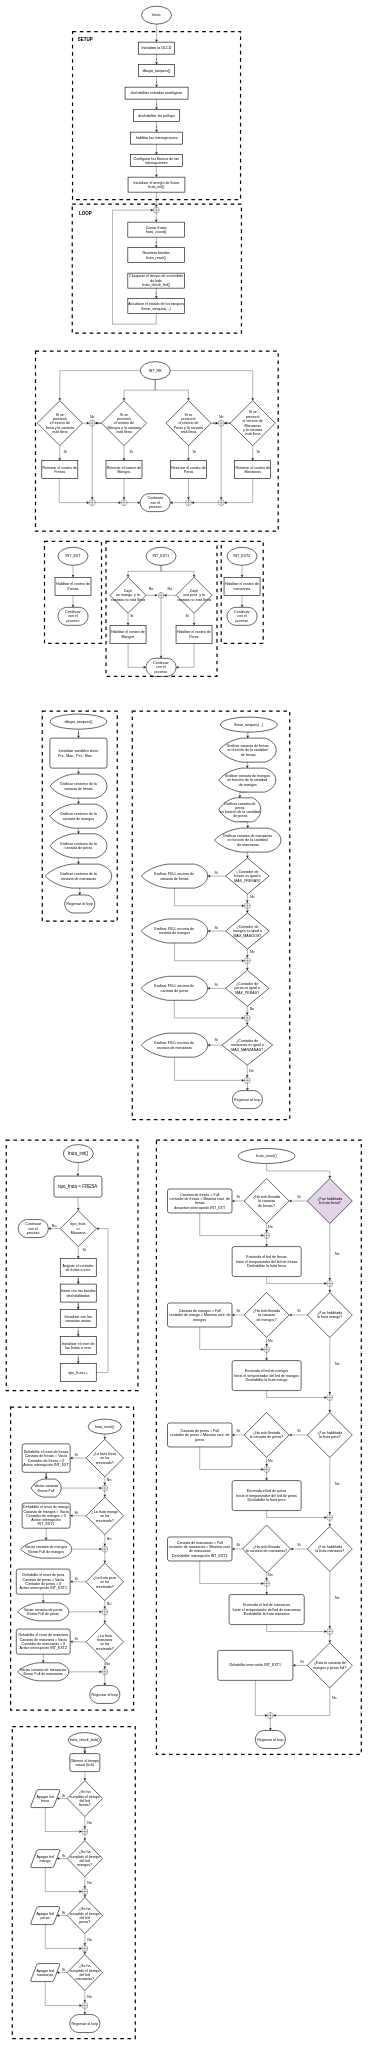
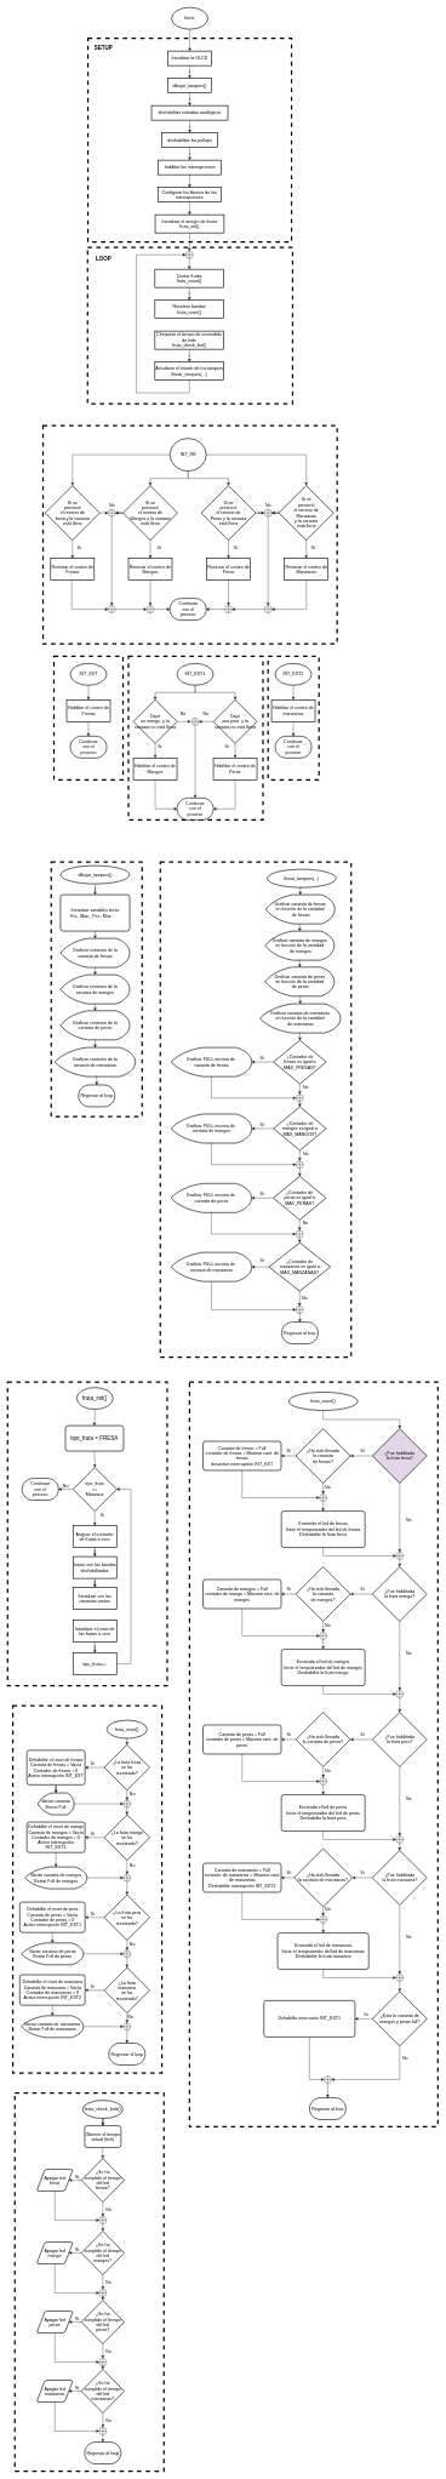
- <mxCell id="188" value="INT_RB" style="strokeWidth=2;html=1;shape=mxgraph.flowchart.start_1;whiteSpace=wrap;flipH=0;" parent="186" vertex="1"><mxGeometry x="349" y="35" width="100" height="60" as="geometry" /></mxCell>
+ <mxCell id="188" value="INT_RB" style="strokeWidth=2;html=1;shape=mxgraph.flowchart.start_1;whiteSpace=wrap;flipH=0;" parent="186" vertex="1"><mxGeometry x="349" y="35" width="100" height="90" as="geometry" /></mxCell>
- <mxCell id="58" value="Graficar canasta de peras &lt;br&gt;en función de la cantidad&lt;br&gt;&amp;nbsp;de peras" style="strokeWidth=2;html=1;shape=mxgraph.flowchart.display;whiteSpace=wrap;" parent="51" vertex="1"><mxGeometry x="288.5" y="289" width="140" height="80" as="geometry" /></mxCell>
+ <mxCell id="58" value="Graficar canasta de peras &lt;br&gt;en función de la cantidad&lt;br&gt;&amp;nbsp;de peras" style="strokeWidth=2;html=1;shape=mxgraph.flowchart.display;whiteSpace=wrap;" parent="51" vertex="1"><mxGeometry x="288.5" y="289" width="190" height="80" as="geometry" /></mxCell>
- <mxCell id="316" value="" style="edgeStyle=orthogonalEdgeStyle;rounded=0;orthogonalLoop=1;jettySize=auto;html=1;fontSize=15;" parent="298" source="313" target="315" edge="1"><mxGeometry relative="1" as="geometry" /></mxCell>
